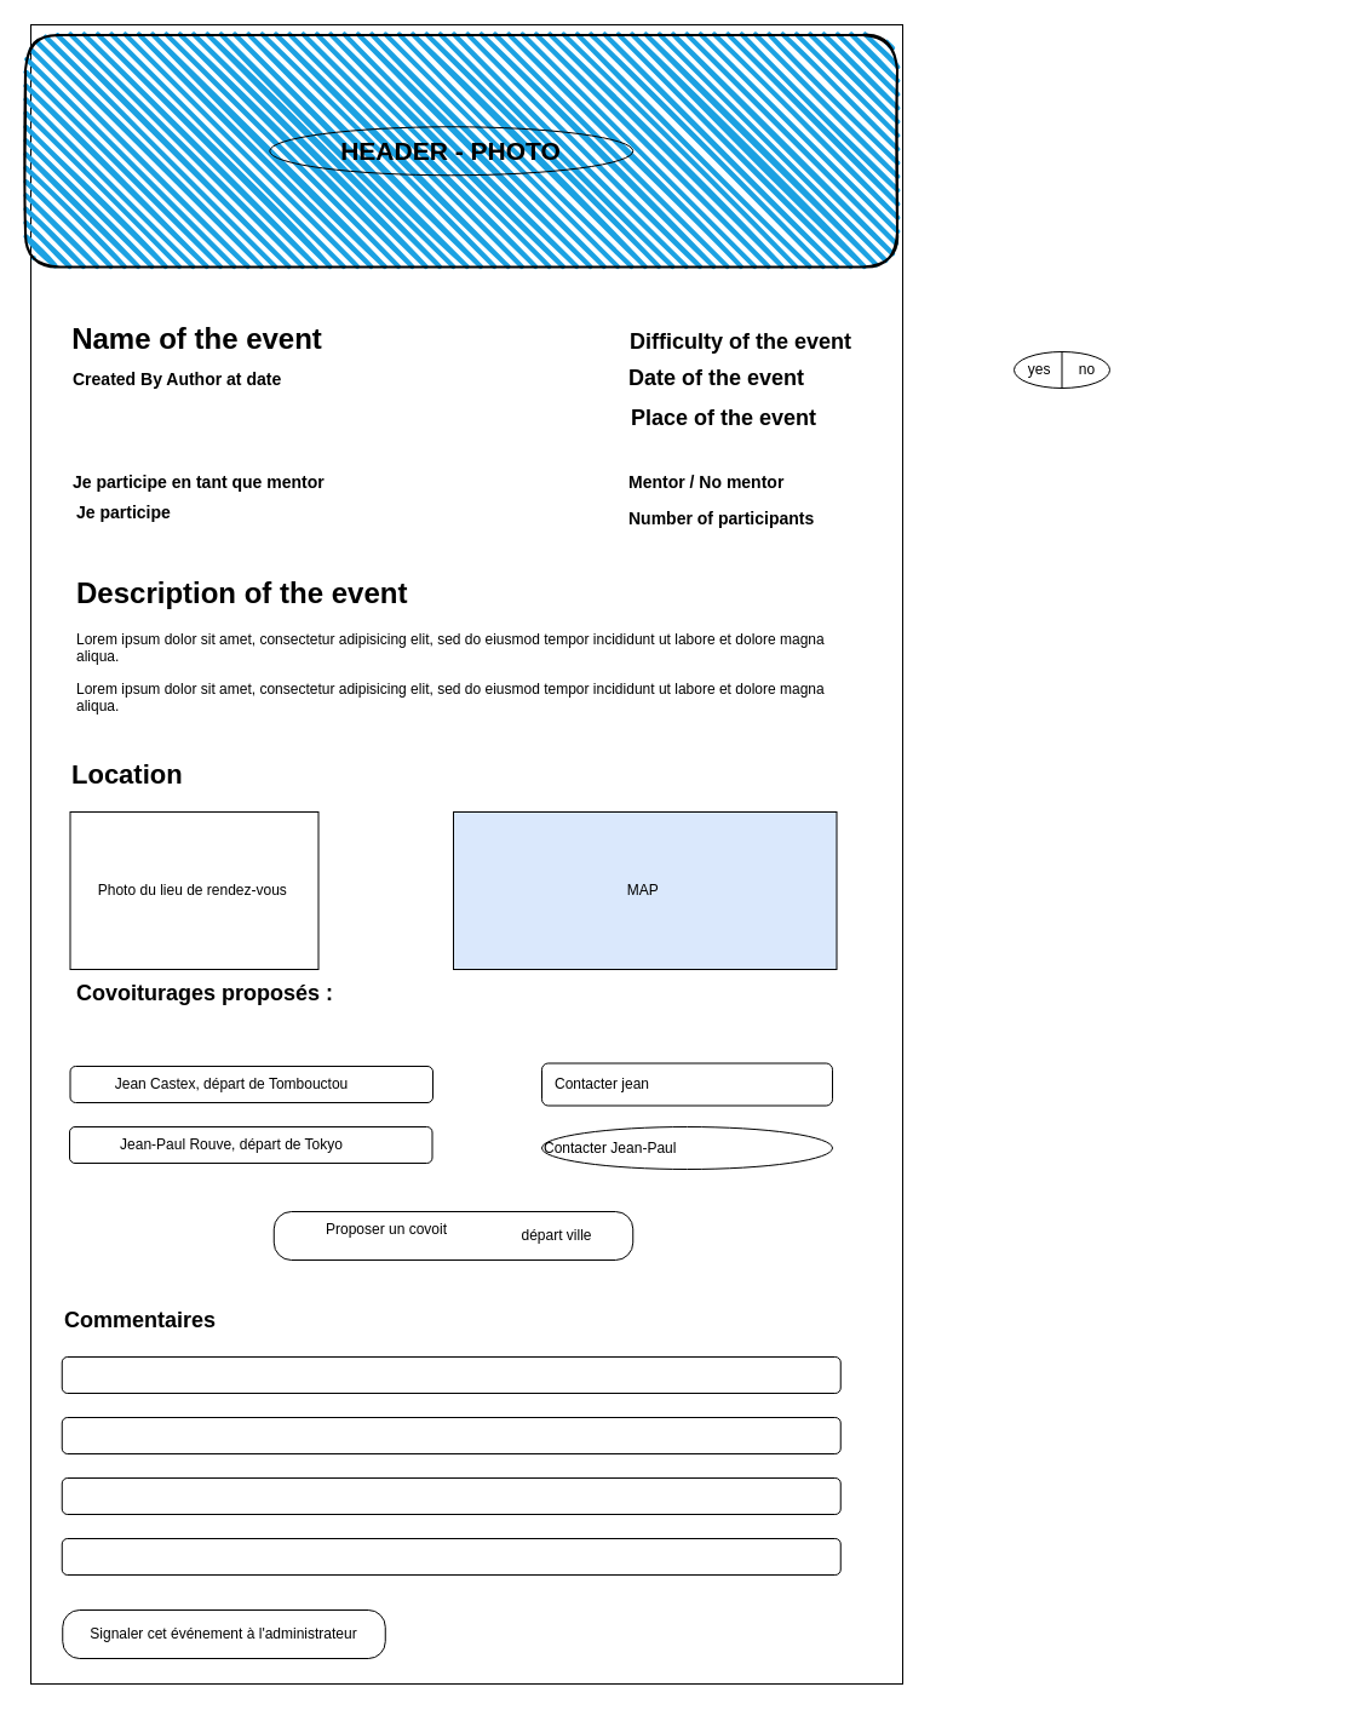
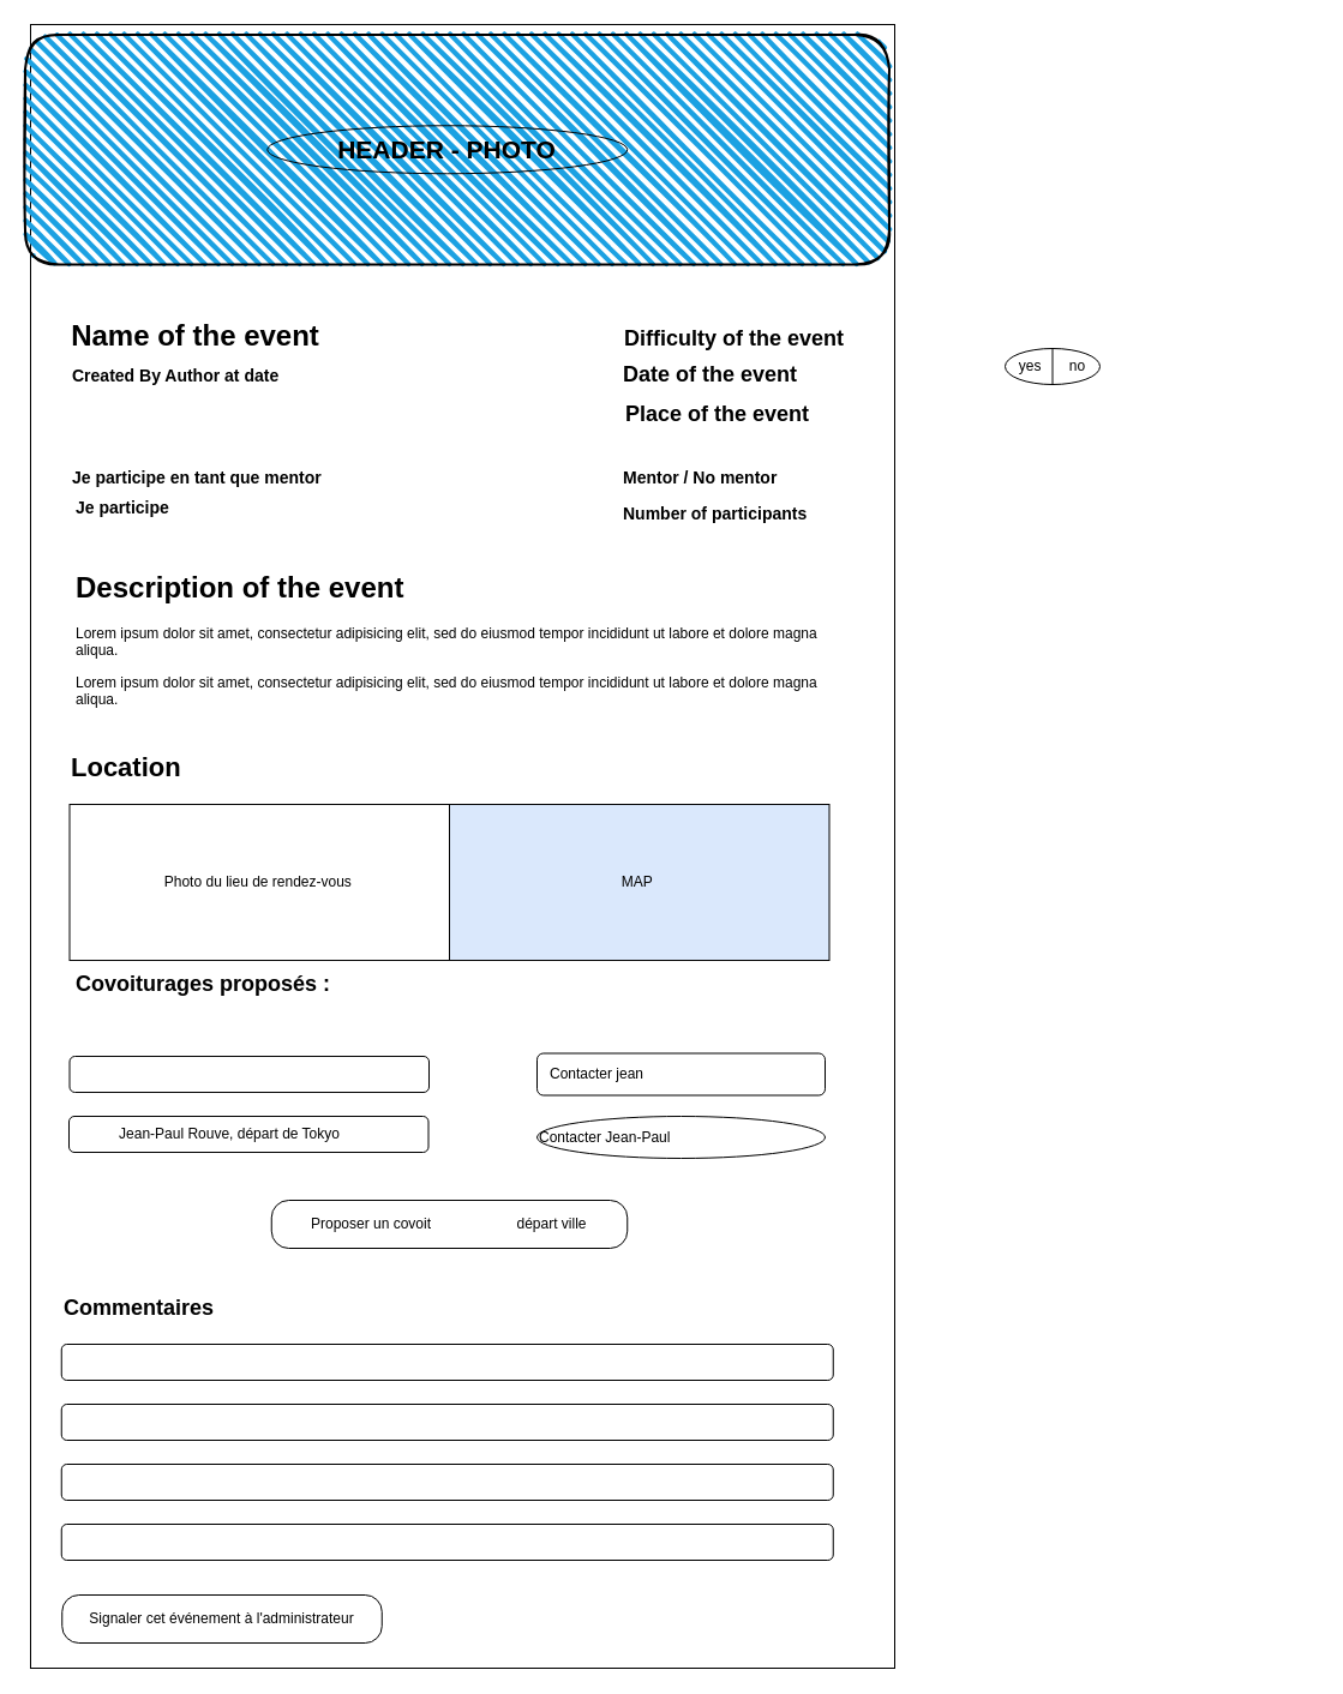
- <mxCell id="19" value="Photo du lieu de rendez-vous&amp;nbsp;" style="whiteSpace=wrap;html=1;align=center;treeFolding=1;treeMoving=1;newEdgeStyle={&quot;edgeStyle&quot;:&quot;elbowEdgeStyle&quot;,&quot;startArrow&quot;:&quot;none&quot;,&quot;endArrow&quot;:&quot;none&quot;};" vertex="1" parent="1"><mxGeometry x="57.5" y="670" width="205" height="130" as="geometry" /></mxCell>
+ <mxCell id="19" value="Photo du lieu de rendez-vous&amp;nbsp;" style="whiteSpace=wrap;html=1;align=center;treeFolding=1;treeMoving=1;newEdgeStyle={&quot;edgeStyle&quot;:&quot;elbowEdgeStyle&quot;,&quot;startArrow&quot;:&quot;none&quot;,&quot;endArrow&quot;:&quot;none&quot;};" vertex="1" parent="1"><mxGeometry x="57.5" y="670" width="316.5" height="130" as="geometry" /></mxCell>
- <mxCell id="24" value="Jean Castex, départ de Tombouctou" style="text;html=1;strokeColor=none;fillColor=none;align=center;verticalAlign=middle;whiteSpace=wrap;rounded=0;" vertex="1" parent="1"><mxGeometry x="75.75" y="885" width="230" height="20" as="geometry" /></mxCell>
- <mxCell id="32" value="Proposer un covoit" style="text;html=1;strokeColor=none;fillColor=none;align=center;verticalAlign=middle;whiteSpace=wrap;rounded=0;" vertex="1" parent="1"><mxGeometry x="254" y="1005" width="130" height="20" as="geometry" /></mxCell>
+ <mxCell id="32" value="Proposer un covoit" style="text;html=1;strokeColor=none;fillColor=none;align=center;verticalAlign=middle;whiteSpace=wrap;rounded=0;" vertex="1" parent="1"><mxGeometry x="244" y="1010" width="130" height="20" as="geometry" /></mxCell>
